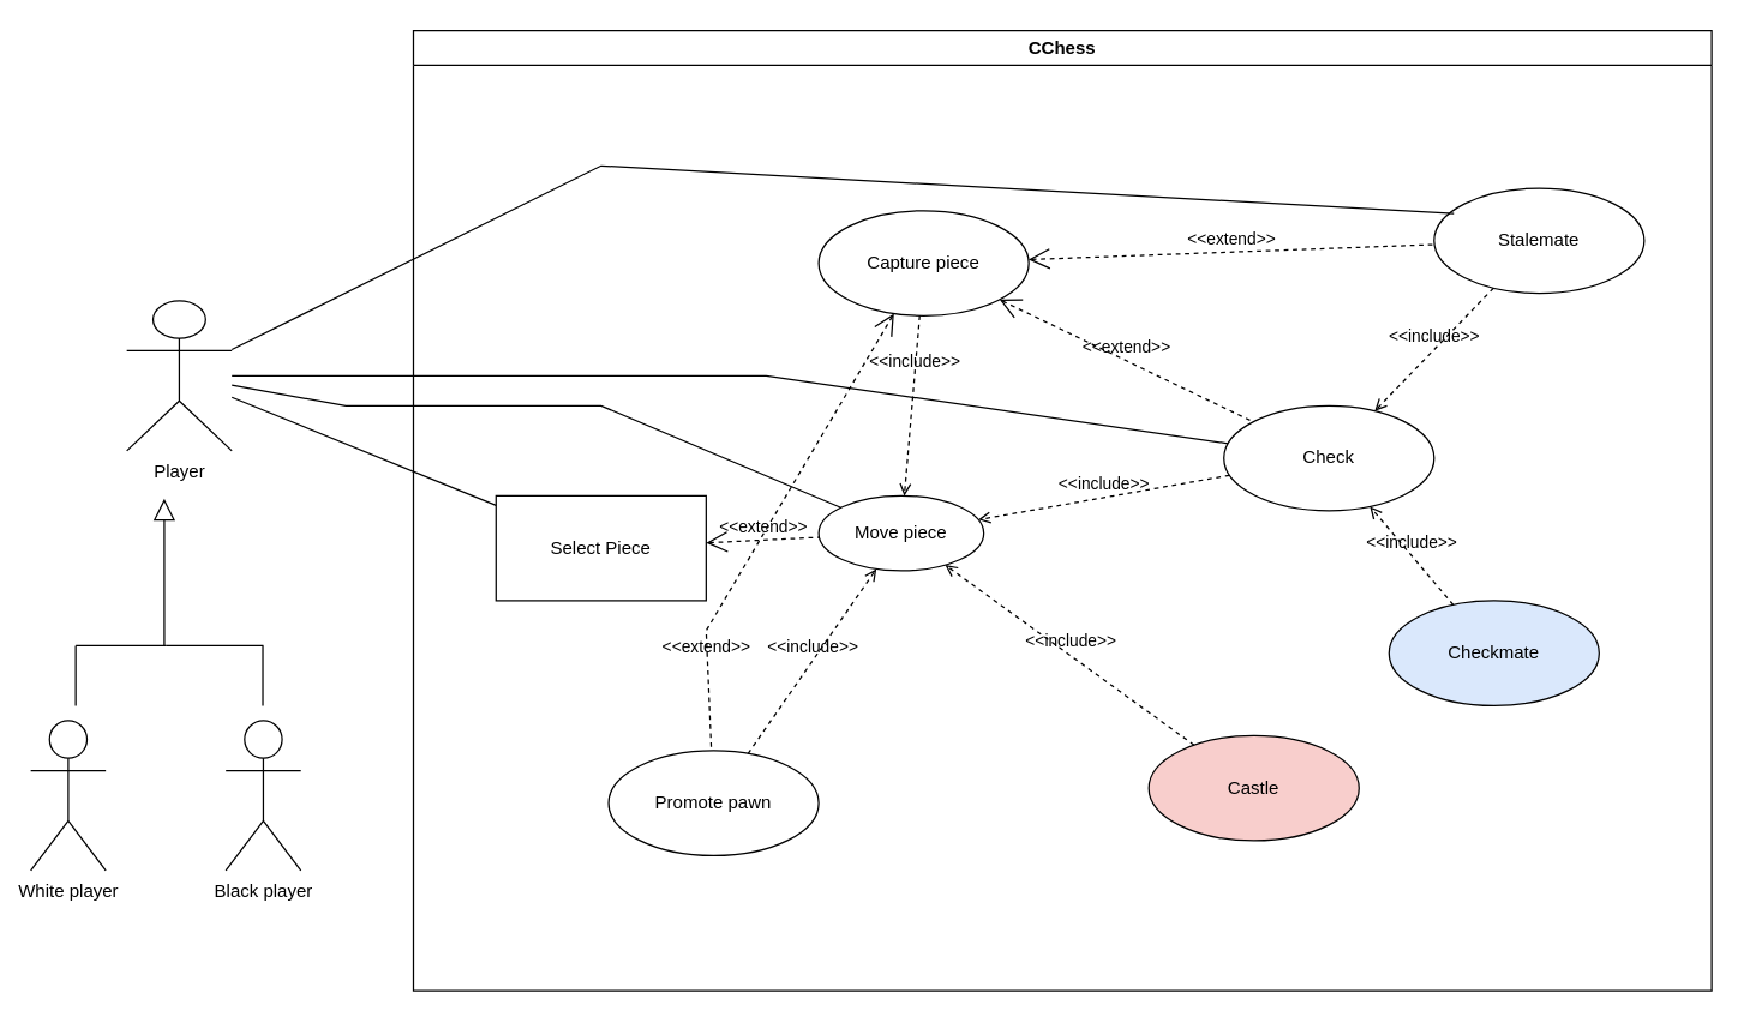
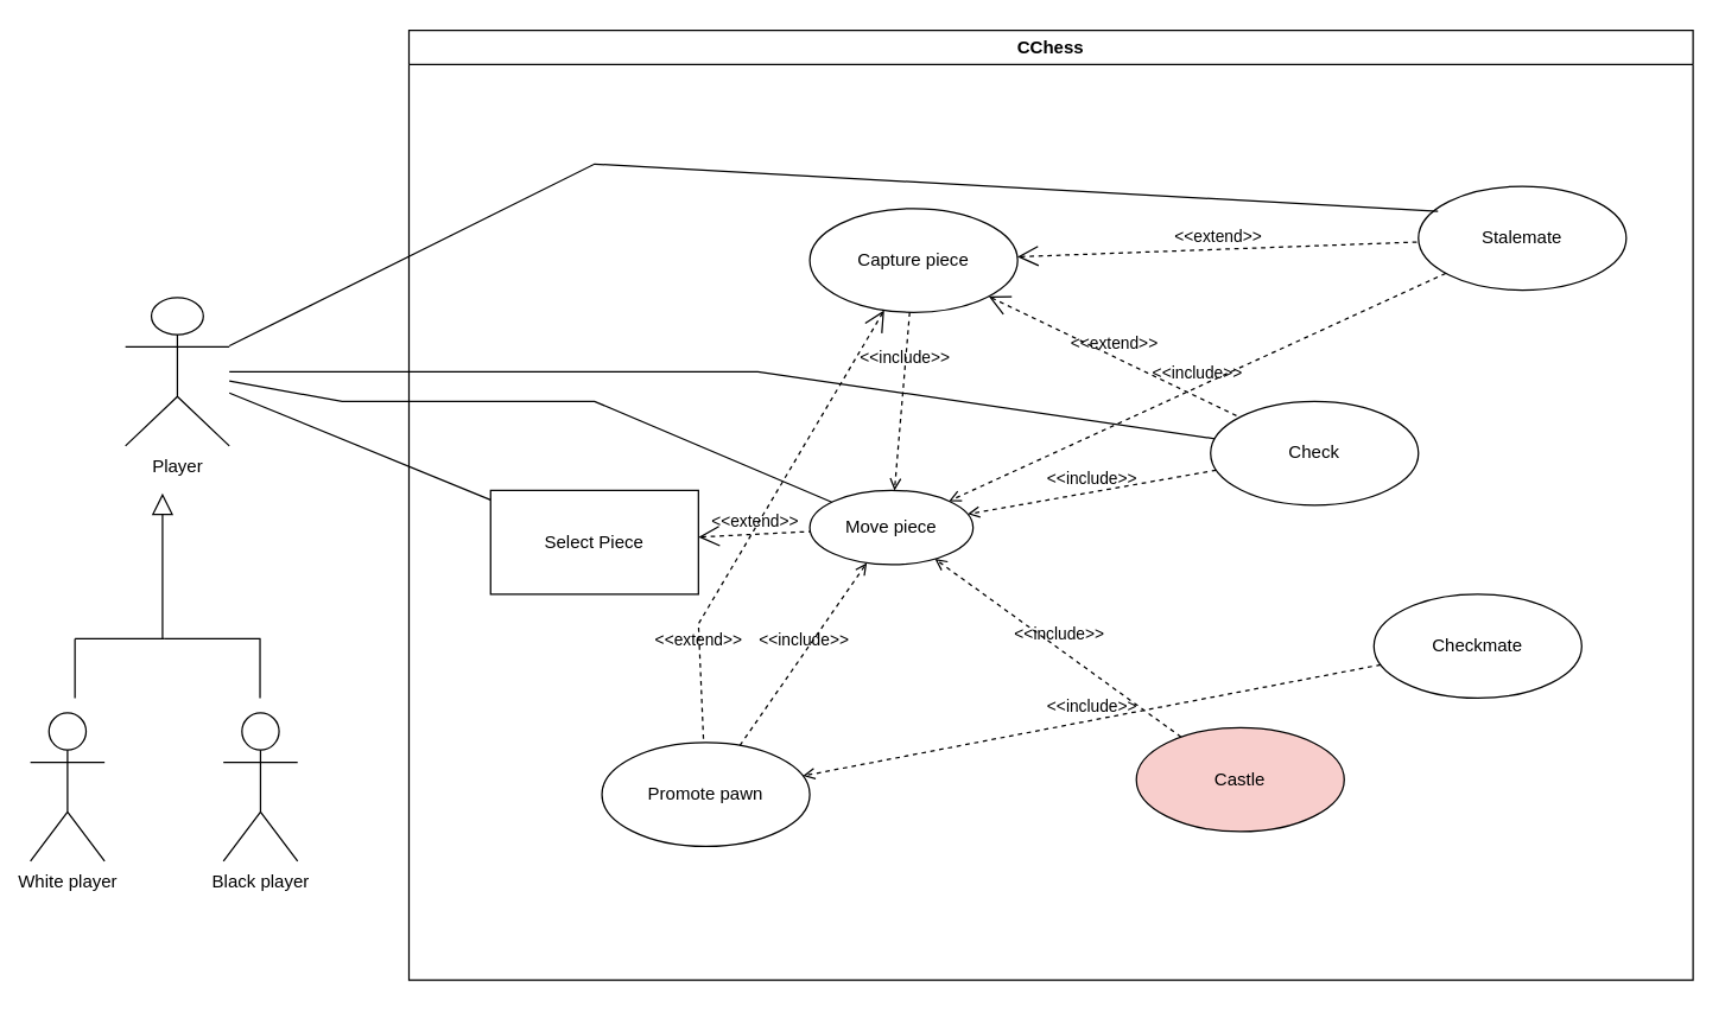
- <mxCell id="16" value="&amp;lt;&amp;lt;include&amp;gt;&amp;gt;" style="edgeStyle=none;html=1;endArrow=open;verticalAlign=bottom;dashed=1;labelBackgroundColor=none;rounded=0;" parent="5" source="22" target="11" edge="1"><mxGeometry width="160" relative="1" as="geometry"><mxPoint x="260" y="410" as="sourcePoint" /><mxPoint x="420" y="410" as="targetPoint" /></mxGeometry></mxCell>
+ <mxCell id="16" value="&amp;lt;&amp;lt;include&amp;gt;&amp;gt;" style="edgeStyle=none;html=1;endArrow=open;verticalAlign=bottom;dashed=1;labelBackgroundColor=none;rounded=0;" parent="5" source="22" target="7" edge="1"><mxGeometry width="160" relative="1" as="geometry"><mxPoint x="260" y="410" as="sourcePoint" /><mxPoint x="420" y="410" as="targetPoint" /></mxGeometry></mxCell>
- <mxCell id="15" value="&amp;lt;&amp;lt;include&amp;gt;&amp;gt;" style="edgeStyle=none;html=1;endArrow=open;verticalAlign=bottom;dashed=1;labelBackgroundColor=none;rounded=0;" parent="5" source="14" target="11" edge="1"><mxGeometry width="160" relative="1" as="geometry"><mxPoint x="260" y="410" as="sourcePoint" /><mxPoint x="420" y="410" as="targetPoint" /></mxGeometry></mxCell>
+ <mxCell id="15" value="&amp;lt;&amp;lt;include&amp;gt;&amp;gt;" style="edgeStyle=none;html=1;endArrow=open;verticalAlign=bottom;dashed=1;labelBackgroundColor=none;rounded=0;" parent="5" source="14" target="18" edge="1"><mxGeometry width="160" relative="1" as="geometry"><mxPoint x="260" y="410" as="sourcePoint" /><mxPoint x="420" y="410" as="targetPoint" /></mxGeometry></mxCell>
- <mxCell id="14" value="Checkmate" style="ellipse;whiteSpace=wrap;html=1;fillColor=#dae8fc;" parent="5" vertex="1"><mxGeometry x="650" y="380" width="140" height="70" as="geometry" /></mxCell>
+ <mxCell id="14" value="Checkmate" style="ellipse;whiteSpace=wrap;html=1;" parent="5" vertex="1"><mxGeometry x="650" y="380" width="140" height="70" as="geometry" /></mxCell>
